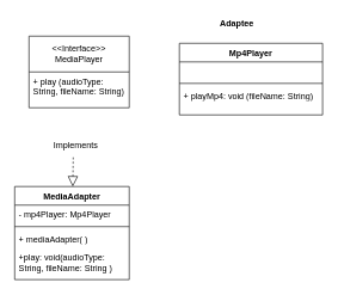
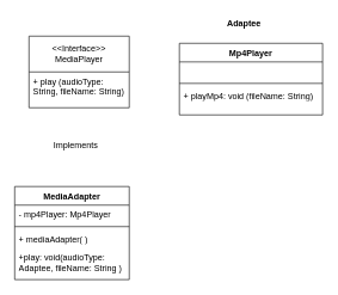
- <mxCell id="8" value="Adaptee" style="text;align=center;fontStyle=1;verticalAlign=middle;spacingLeft=3;spacingRight=3;strokeColor=none;rotatable=0;points=[[0,0.5],[1,0.5]];portConstraint=eastwest;html=1;" vertex="1" parent="1"><mxGeometry x="290" y="20" width="80" height="26" as="geometry" /></mxCell>
+ <mxCell id="8" value="Adaptee" style="text;align=center;fontStyle=1;verticalAlign=middle;spacingLeft=3;spacingRight=3;strokeColor=none;rotatable=0;points=[[0,0.5],[1,0.5]];portConstraint=eastwest;html=1;" vertex="1" parent="1"><mxGeometry x="300" y="20" width="80" height="26" as="geometry" /></mxCell>
- <mxCell id="14" value="" style="endArrow=block;dashed=1;endFill=0;endSize=12;html=1;rounded=0;exitX=0.464;exitY=1.04;exitDx=0;exitDy=0;exitPerimeter=0;" edge="1" parent="1" source="15" target="9"><mxGeometry width="160" relative="1" as="geometry"><mxPoint x="310" y="260" as="sourcePoint" /><mxPoint x="170" y="180" as="targetPoint" /></mxGeometry></mxCell>
- <mxCell id="13" value="+play: void(audioType: String, fileName: String )" style="text;strokeColor=none;fillColor=none;align=left;verticalAlign=top;spacingLeft=4;spacingRight=4;overflow=hidden;rotatable=0;points=[[0,0.5],[1,0.5]];portConstraint=eastwest;whiteSpace=wrap;html=1;" vertex="1" parent="9"><mxGeometry y="86" width="160" height="44" as="geometry" /></mxCell>
+ <mxCell id="13" value="+play: void(audioType: Adaptee, fileName: String )" style="text;strokeColor=none;fillColor=none;align=left;verticalAlign=top;spacingLeft=4;spacingRight=4;overflow=hidden;rotatable=0;points=[[0,0.5],[1,0.5]];portConstraint=eastwest;whiteSpace=wrap;html=1;" vertex="1" parent="9"><mxGeometry y="86" width="160" height="44" as="geometry" /></mxCell>
